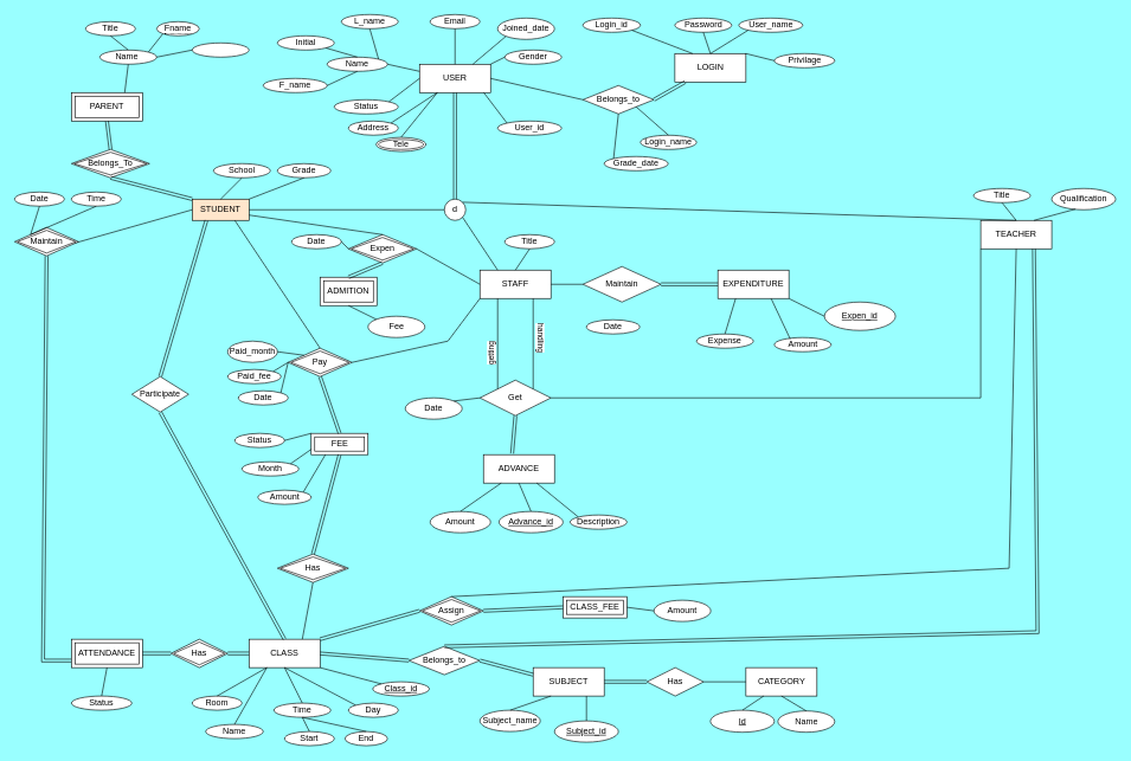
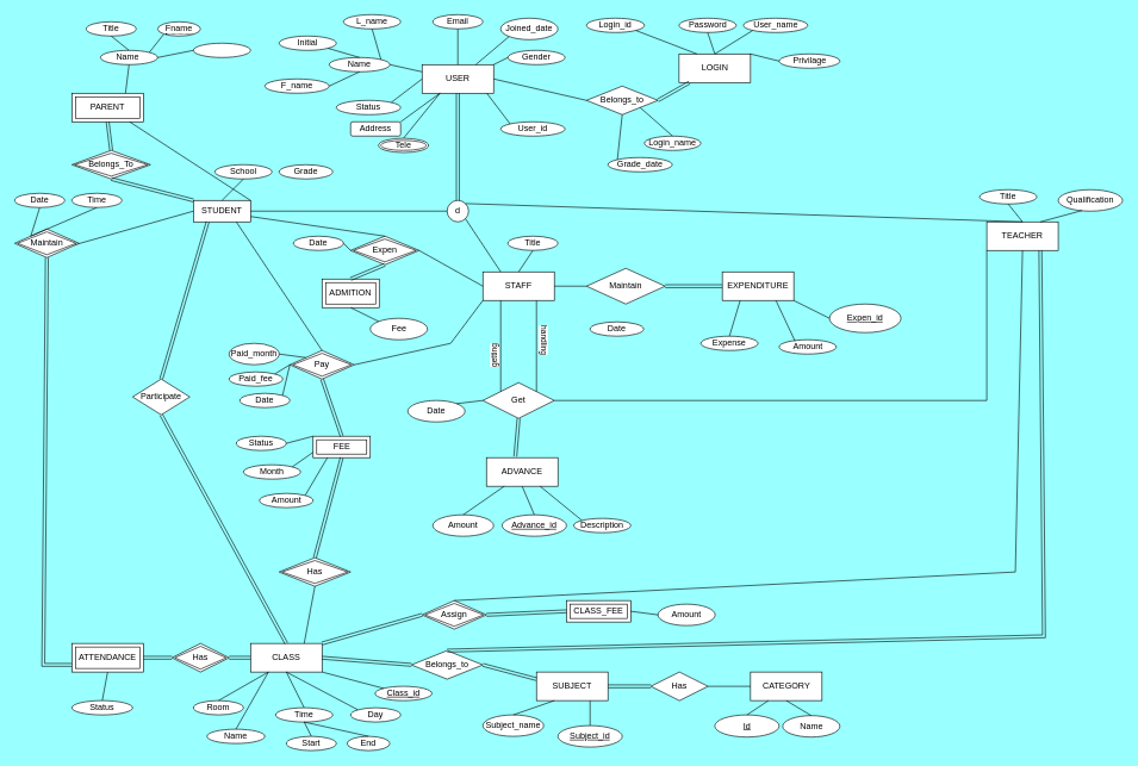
- <mxCell id="25" value="Address" style="ellipse;whiteSpace=wrap;html=1;align=center;" vertex="1" parent="1"><mxGeometry x="490" y="170" width="70" height="20" as="geometry" /></mxCell>
+ <mxCell id="25" value="Address" style="whiteSpace=wrap;html=1;align=center;rounded=1;" vertex="1" parent="1"><mxGeometry x="490" y="170" width="70" height="20" as="geometry" /></mxCell>
- <mxCell id="18" value="" style="endArrow=none;html=1;rounded=0;entryX=0.5;entryY=1;entryDx=0;entryDy=0;exitX=1;exitY=0;exitDx=0;exitDy=0;" edge="1" parent="1" source="12" target="16"><mxGeometry relative="1" as="geometry"><mxPoint x="330" y="120" as="sourcePoint" /><mxPoint x="490" y="120" as="targetPoint" /></mxGeometry></mxCell>
+ <mxCell id="18" value="" style="endArrow=none;html=1;rounded=0;exitX=1;exitY=0;exitDx=0;exitDy=0;" edge="1" parent="1" source="12" target="2"><mxGeometry relative="1" as="geometry"><mxPoint x="330" y="120" as="sourcePoint" /><mxPoint x="490" y="120" as="targetPoint" /></mxGeometry></mxCell>
- <mxCell id="12" value="STUDENT" style="whiteSpace=wrap;html=1;align=center;fillColor=#ffe6cc;" vertex="1" parent="1"><mxGeometry x="270" y="280" width="80" height="30" as="geometry" /></mxCell>
+ <mxCell id="12" value="STUDENT" style="whiteSpace=wrap;html=1;align=center;" vertex="1" parent="1"><mxGeometry x="270" y="280" width="80" height="30" as="geometry" /></mxCell>
